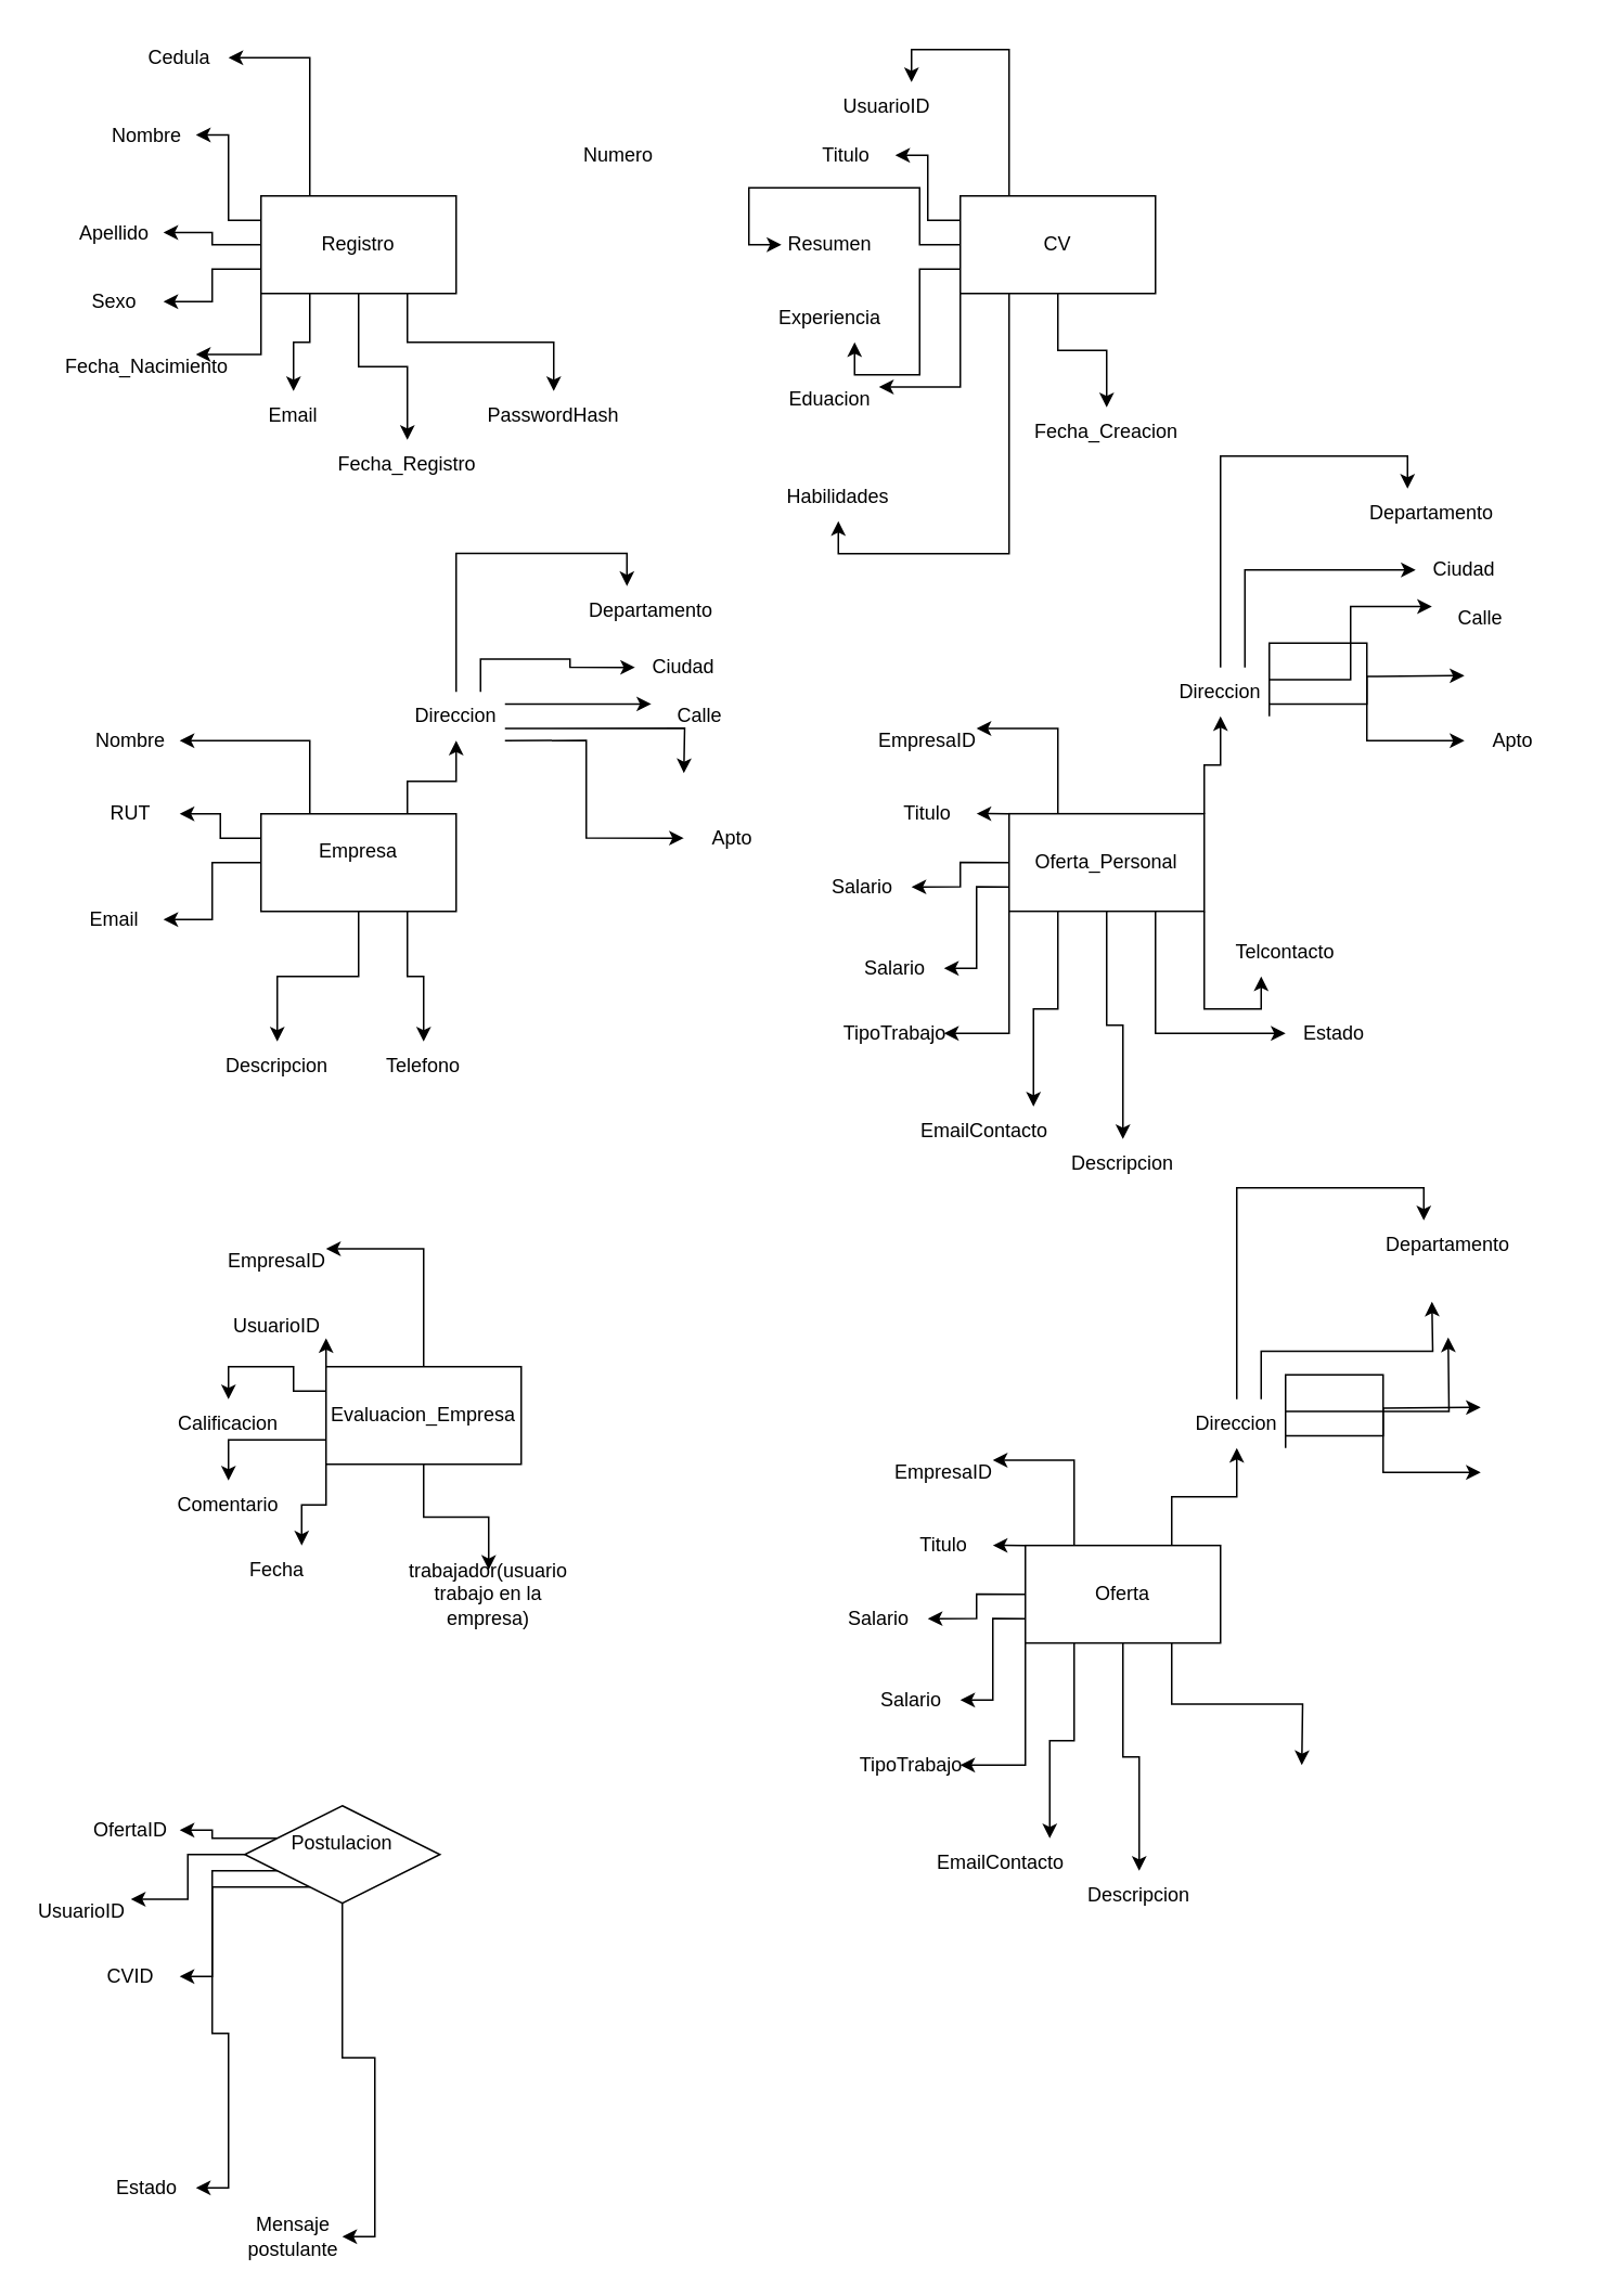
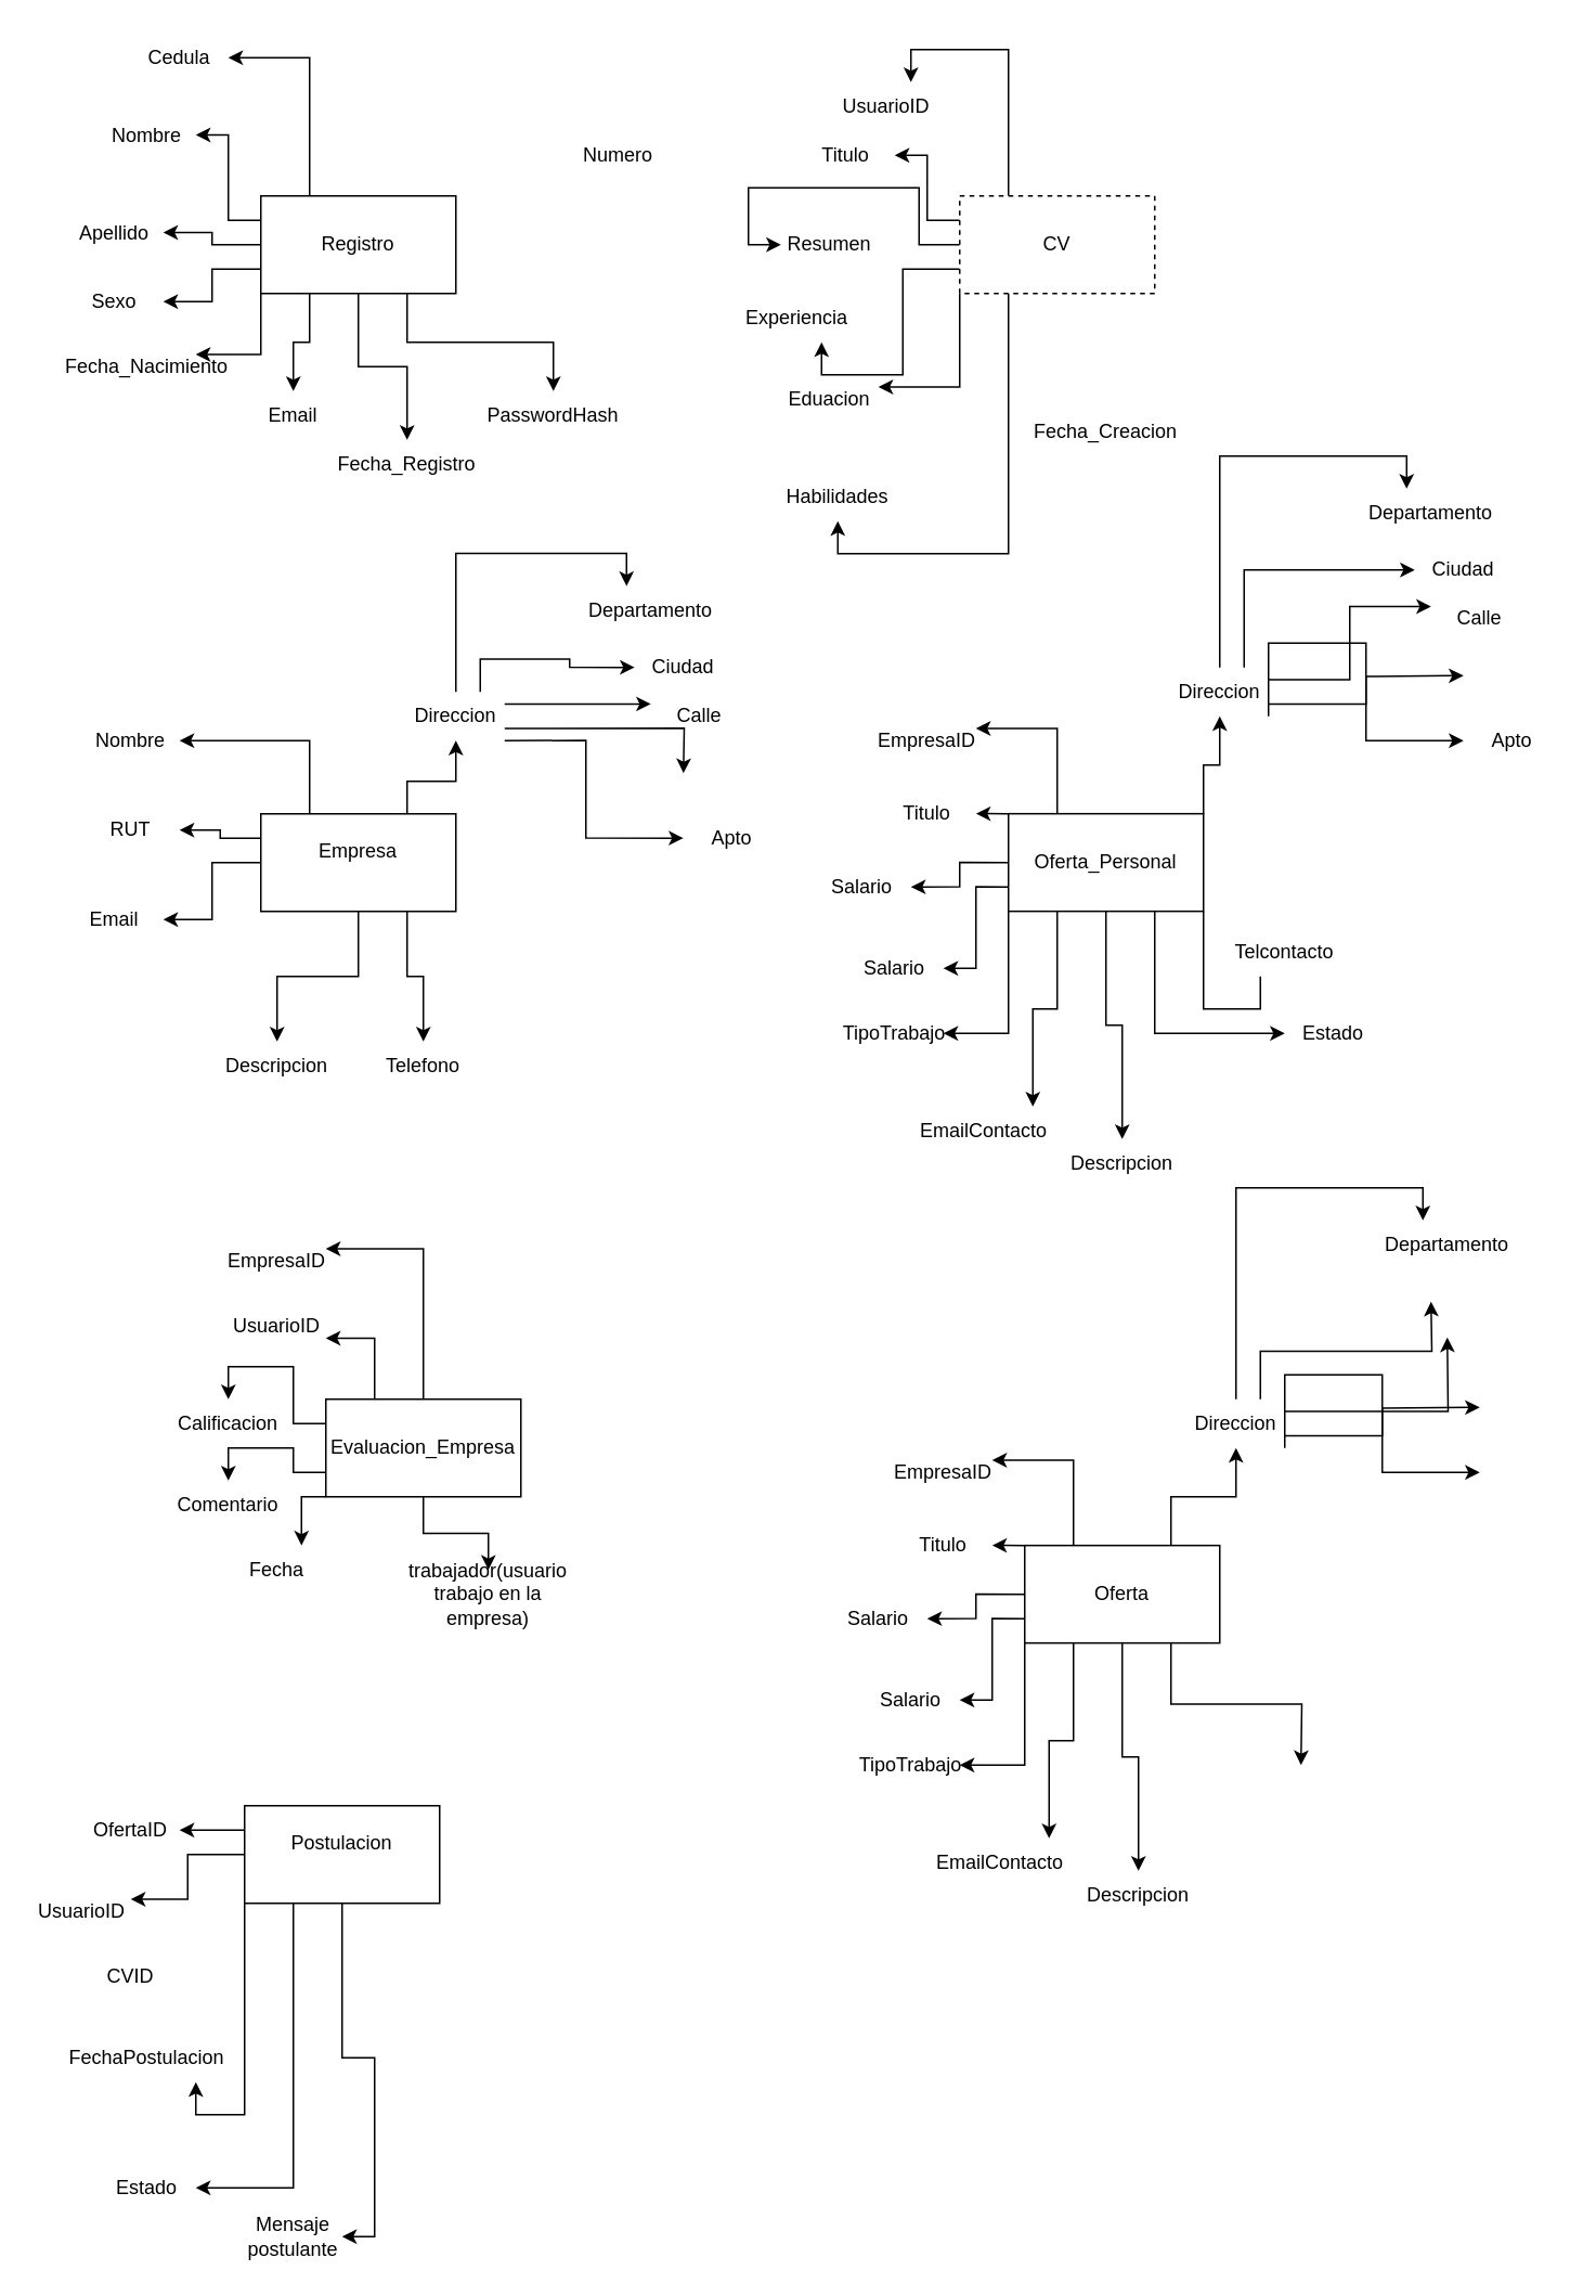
- <mxCell id="9" value="CV" style="rounded=0;whiteSpace=wrap;html=1;" vertex="1" parent="1"><mxGeometry x="590" y="120" width="120" height="60" as="geometry" /></mxCell>
+ <mxCell id="9" value="CV" style="rounded=0;whiteSpace=wrap;html=1;dashed=1;" vertex="1" parent="1"><mxGeometry x="590" y="120" width="120" height="60" as="geometry" /></mxCell>
- <mxCell id="67" value="Experiencia" style="text;html=1;align=center;verticalAlign=middle;whiteSpace=wrap;rounded=0;" vertex="1" parent="1"><mxGeometry x="480" y="180" width="60" height="30" as="geometry" /></mxCell>
+ <mxCell id="67" value="Experiencia" style="text;html=1;align=center;verticalAlign=middle;whiteSpace=wrap;rounded=0;" vertex="1" parent="1"><mxGeometry x="460" y="180" width="60" height="30" as="geometry" /></mxCell>
- <mxCell id="2" style="edgeStyle=orthogonalEdgeStyle;rounded=0;orthogonalLoop=1;jettySize=auto;html=1;exitX=0.5;exitY=1;exitDx=0;exitDy=0;entryX=0.5;entryY=0;entryDx=0;entryDy=0;" edge="1" parent="1" source="9" target="70"><mxGeometry relative="1" as="geometry" /></mxCell>
- <mxCell id="72" value="RUT" style="text;html=1;align=center;verticalAlign=middle;whiteSpace=wrap;rounded=0;" vertex="1" parent="1"><mxGeometry x="50" y="485" width="60" height="30" as="geometry" /></mxCell>
+ <mxCell id="72" value="RUT" style="text;html=1;align=center;verticalAlign=middle;whiteSpace=wrap;rounded=0;" vertex="1" parent="1"><mxGeometry x="50" y="495" width="60" height="30" as="geometry" /></mxCell>
- <mxCell id="41" style="edgeStyle=orthogonalEdgeStyle;rounded=0;orthogonalLoop=1;jettySize=auto;html=1;exitX=1;exitY=1;exitDx=0;exitDy=0;entryX=0.25;entryY=1;entryDx=0;entryDy=0;" edge="1" parent="1" source="43" target="83"><mxGeometry relative="1" as="geometry" /></mxCell>
+ <mxCell id="41" style="edgeStyle=orthogonalEdgeStyle;rounded=0;orthogonalLoop=1;jettySize=auto;html=1;exitX=1;exitY=1;exitDx=0;exitDy=0;entryX=0.25;entryY=1;entryDx=0;entryDy=0;endArrow=none;" edge="1" parent="1" source="43" target="83"><mxGeometry relative="1" as="geometry" /></mxCell>
- <mxCell id="32" value="Evaluacion_Empresa" style="rounded=0;whiteSpace=wrap;html=1;" vertex="1" parent="1"><mxGeometry x="200" y="840" width="120" height="60" as="geometry" /></mxCell>
+ <mxCell id="32" value="Evaluacion_Empresa" style="rounded=0;whiteSpace=wrap;html=1;" vertex="1" parent="1"><mxGeometry x="200" y="860" width="120" height="60" as="geometry" /></mxCell>
- <mxCell id="127" value="Postulacion&lt;div&gt;&lt;br&gt;&lt;/div&gt;" style="rhombus;whiteSpace=wrap;html=1;" vertex="1" parent="1"><mxGeometry x="150" y="1110" width="120" height="60" as="geometry" /></mxCell>
+ <mxCell id="127" value="Postulacion&lt;div&gt;&lt;br&gt;&lt;/div&gt;" style="rounded=0;whiteSpace=wrap;html=1;" vertex="1" parent="1"><mxGeometry x="150" y="1110" width="120" height="60" as="geometry" /></mxCell>
- <mxCell id="124" style="edgeStyle=orthogonalEdgeStyle;rounded=0;orthogonalLoop=1;jettySize=auto;html=1;exitX=0;exitY=0.75;exitDx=0;exitDy=0;entryX=1;entryY=0.5;entryDx=0;entryDy=0;" edge="1" parent="1" source="127" target="136"><mxGeometry relative="1" as="geometry" /></mxCell>
+ <mxCell id="123" style="edgeStyle=orthogonalEdgeStyle;rounded=0;orthogonalLoop=1;jettySize=auto;html=1;exitX=0;exitY=1;exitDx=0;exitDy=0;entryX=1;entryY=1;entryDx=0;entryDy=0;" edge="1" parent="1" source="127" target="137"><mxGeometry relative="1" as="geometry" /></mxCell>
+ <mxCell id="137" value="FechaPostulacion" style="text;html=1;align=center;verticalAlign=middle;whiteSpace=wrap;rounded=0;" vertex="1" parent="1"><mxGeometry x="60" y="1250" width="60" height="30" as="geometry" /></mxCell>
